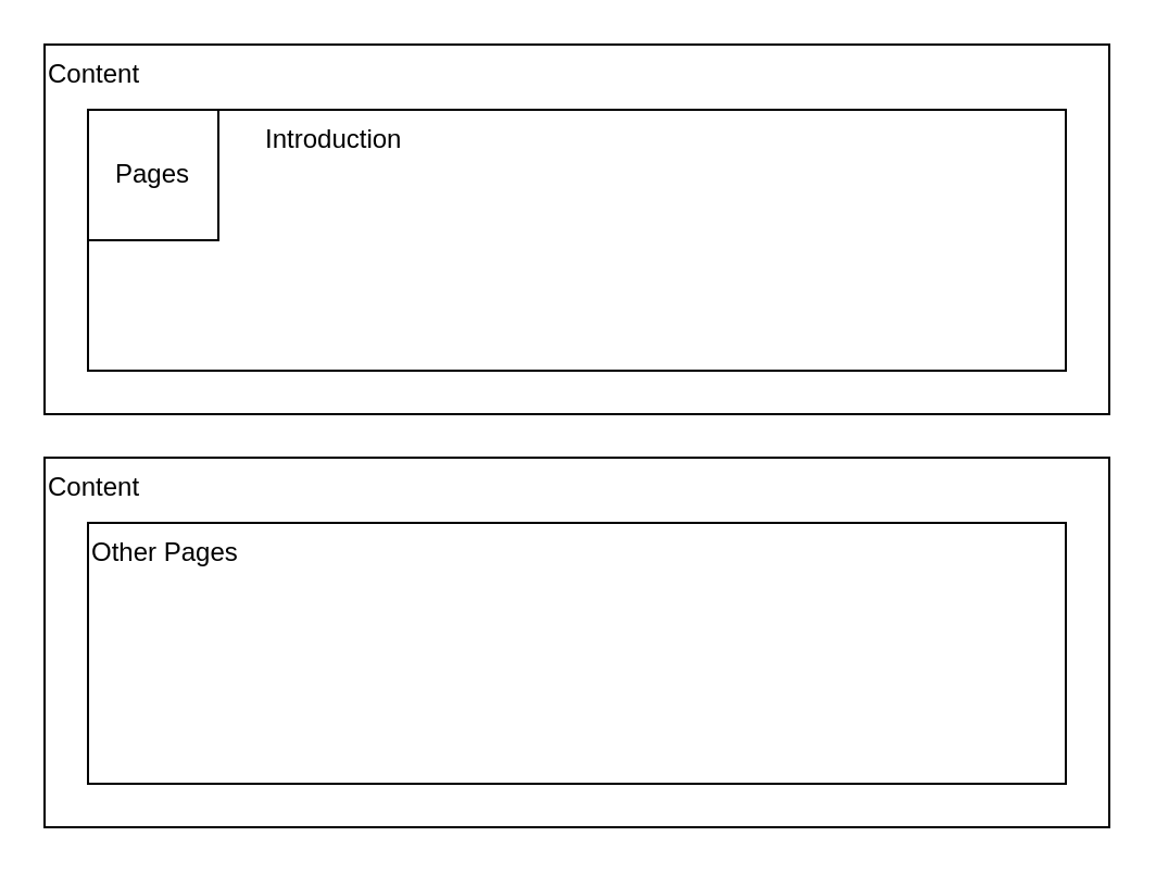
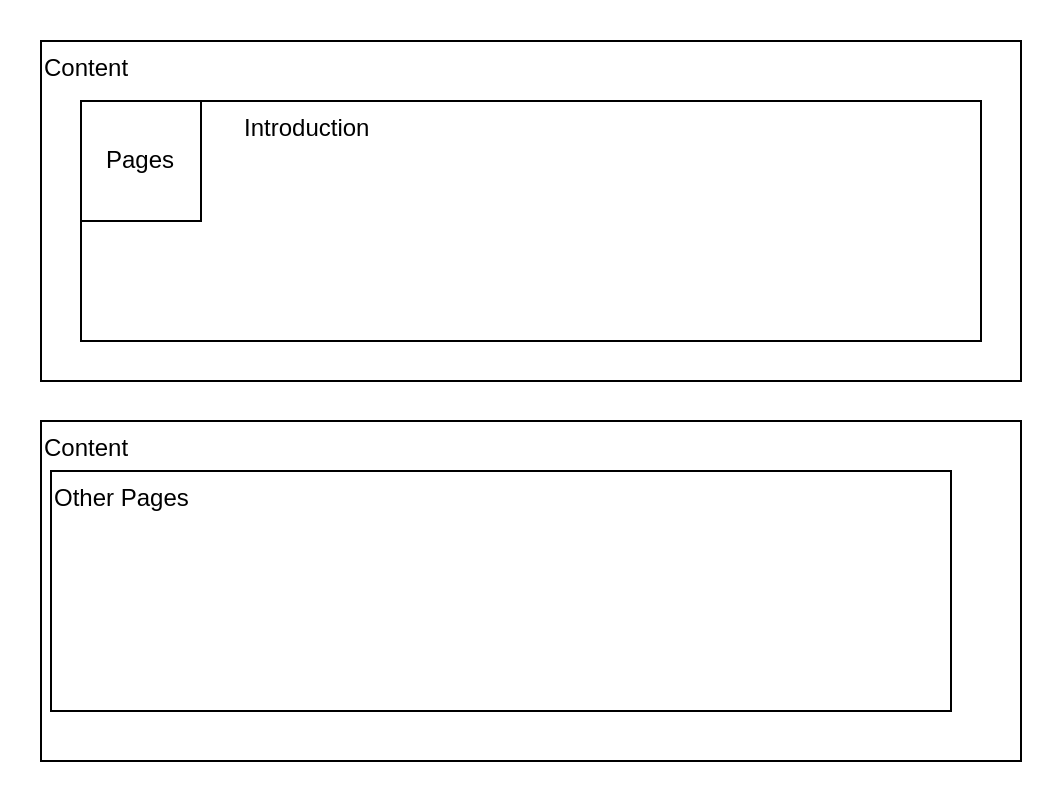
- <mxCell id="5" value="Other Pages" style="rounded=0;whiteSpace=wrap;html=1;align=left;verticalAlign=top;" parent="1" vertex="1"><mxGeometry x="40" y="240" width="450" height="120" as="geometry" /></mxCell>
+ <mxCell id="5" value="Other Pages" style="rounded=0;whiteSpace=wrap;html=1;align=left;verticalAlign=top;" parent="1" vertex="1"><mxGeometry x="25" y="235" width="450" height="120" as="geometry" /></mxCell>
